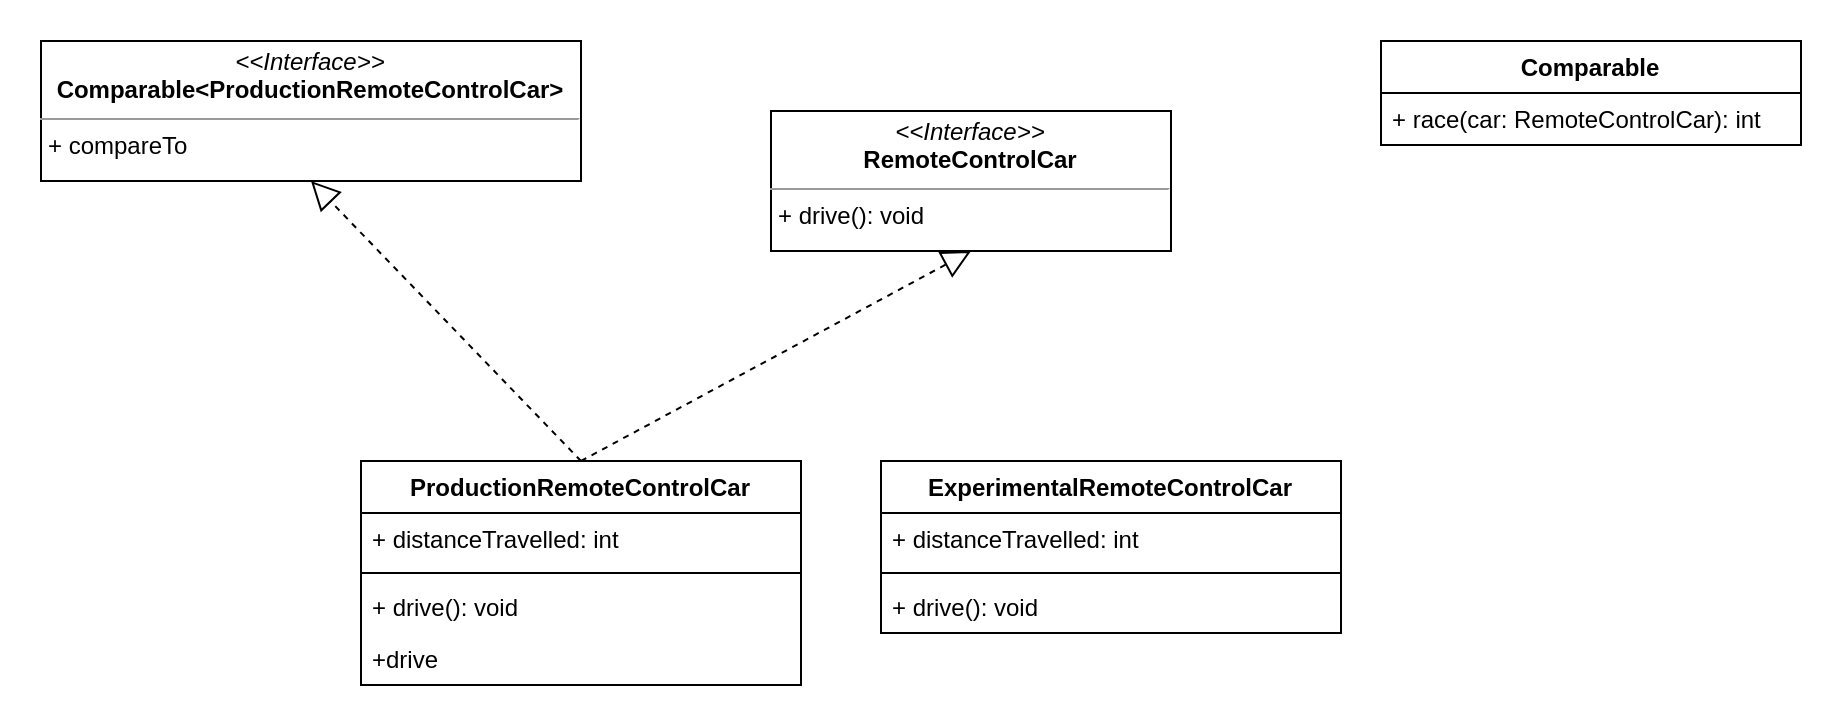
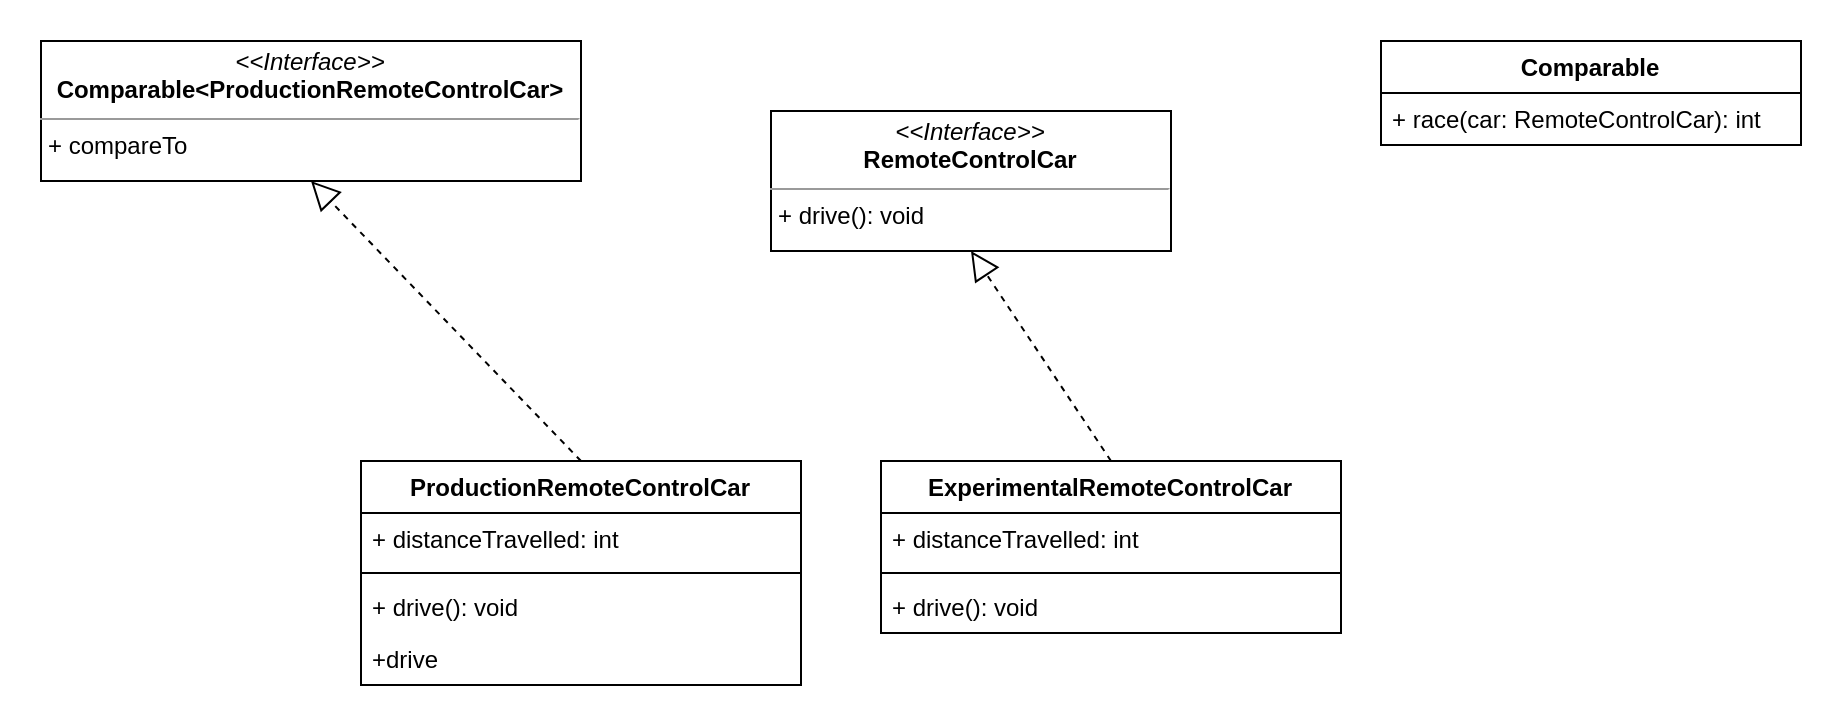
- <mxCell id="12" value="" style="endArrow=block;dashed=1;endFill=0;endSize=12;html=1;rounded=0;exitX=0.5;exitY=0;exitDx=0;exitDy=0;entryX=0.5;entryY=1;entryDx=0;entryDy=0;" edge="1" parent="1" source="3" target="2"><mxGeometry width="160" relative="1" as="geometry"><mxPoint x="440" y="230" as="sourcePoint" /><mxPoint x="600" y="230" as="targetPoint" /></mxGeometry></mxCell>
+ <mxCell id="13" value="" style="endArrow=block;dashed=1;endFill=0;endSize=12;html=1;rounded=0;exitX=0.5;exitY=0;exitDx=0;exitDy=0;entryX=0.5;entryY=1;entryDx=0;entryDy=0;" edge="1" parent="1" source="8" target="2"><mxGeometry width="160" relative="1" as="geometry"><mxPoint x="440" y="230" as="sourcePoint" /><mxPoint x="600" y="230" as="targetPoint" /></mxGeometry></mxCell>
